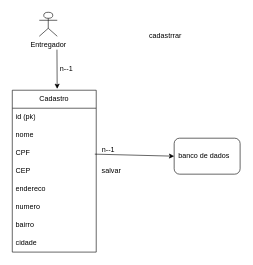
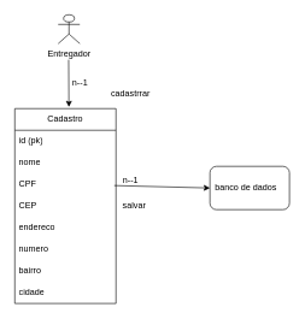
- <mxCell id="3" value="Entregador" style="shape=umlActor;verticalLabelPosition=bottom;verticalAlign=top;html=1;outlineConnect=0;" parent="1" vertex="1"><mxGeometry x="65" y="20" width="30" height="40" as="geometry" /></mxCell>
+ <mxCell id="3" value="Entregador" style="shape=umlActor;verticalLabelPosition=bottom;verticalAlign=top;html=1;outlineConnect=0;" parent="1" vertex="1"><mxGeometry x="80" y="20" width="30" height="40" as="geometry" /></mxCell>
- <mxCell id="18" value="cadastrrar" style="text;html=1;align=center;verticalAlign=middle;resizable=0;points=[];autosize=1;strokeColor=none;fillColor=none;" parent="1" vertex="1"><mxGeometry x="235" y="45" width="80" height="30" as="geometry" /></mxCell>
+ <mxCell id="18" value="cadastrrar" style="text;html=1;align=center;verticalAlign=middle;resizable=0;points=[];autosize=1;strokeColor=none;fillColor=none;" parent="1" vertex="1"><mxGeometry x="140" y="115" width="80" height="30" as="geometry" /></mxCell>
